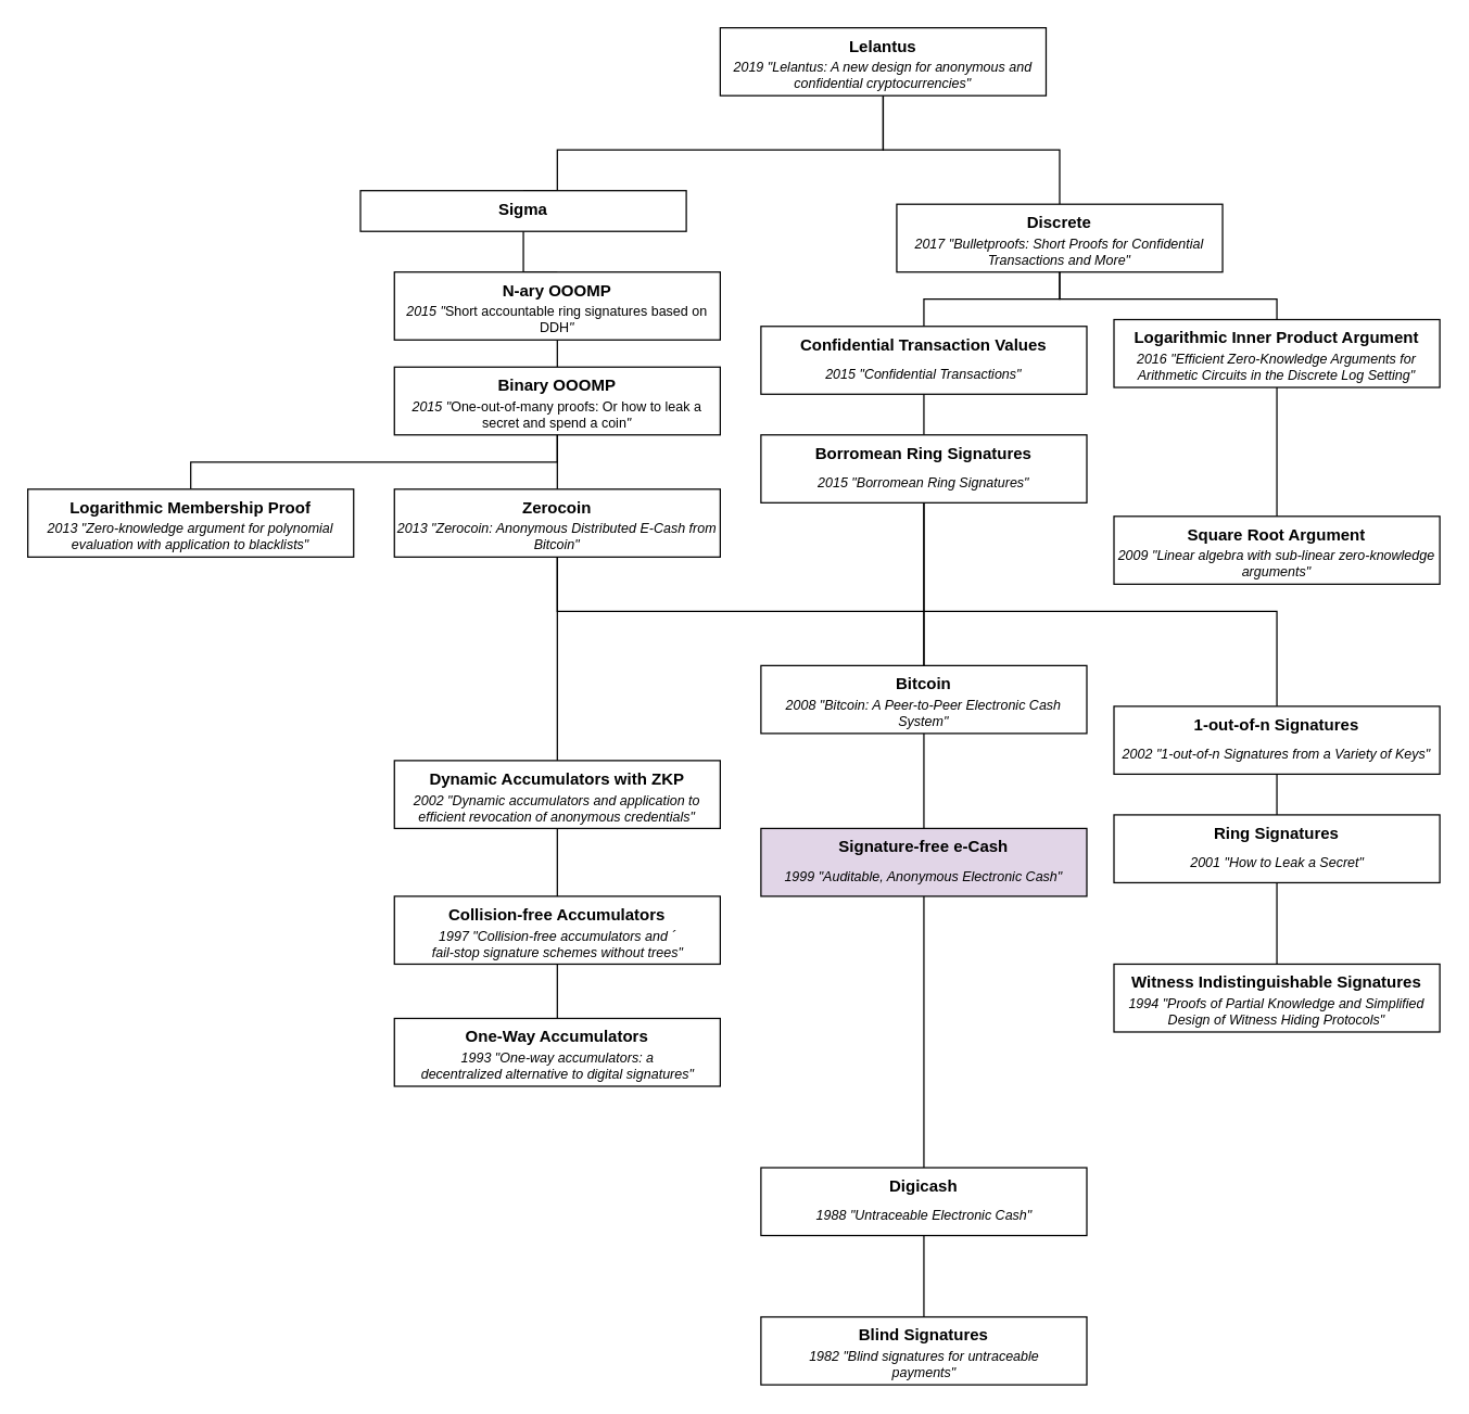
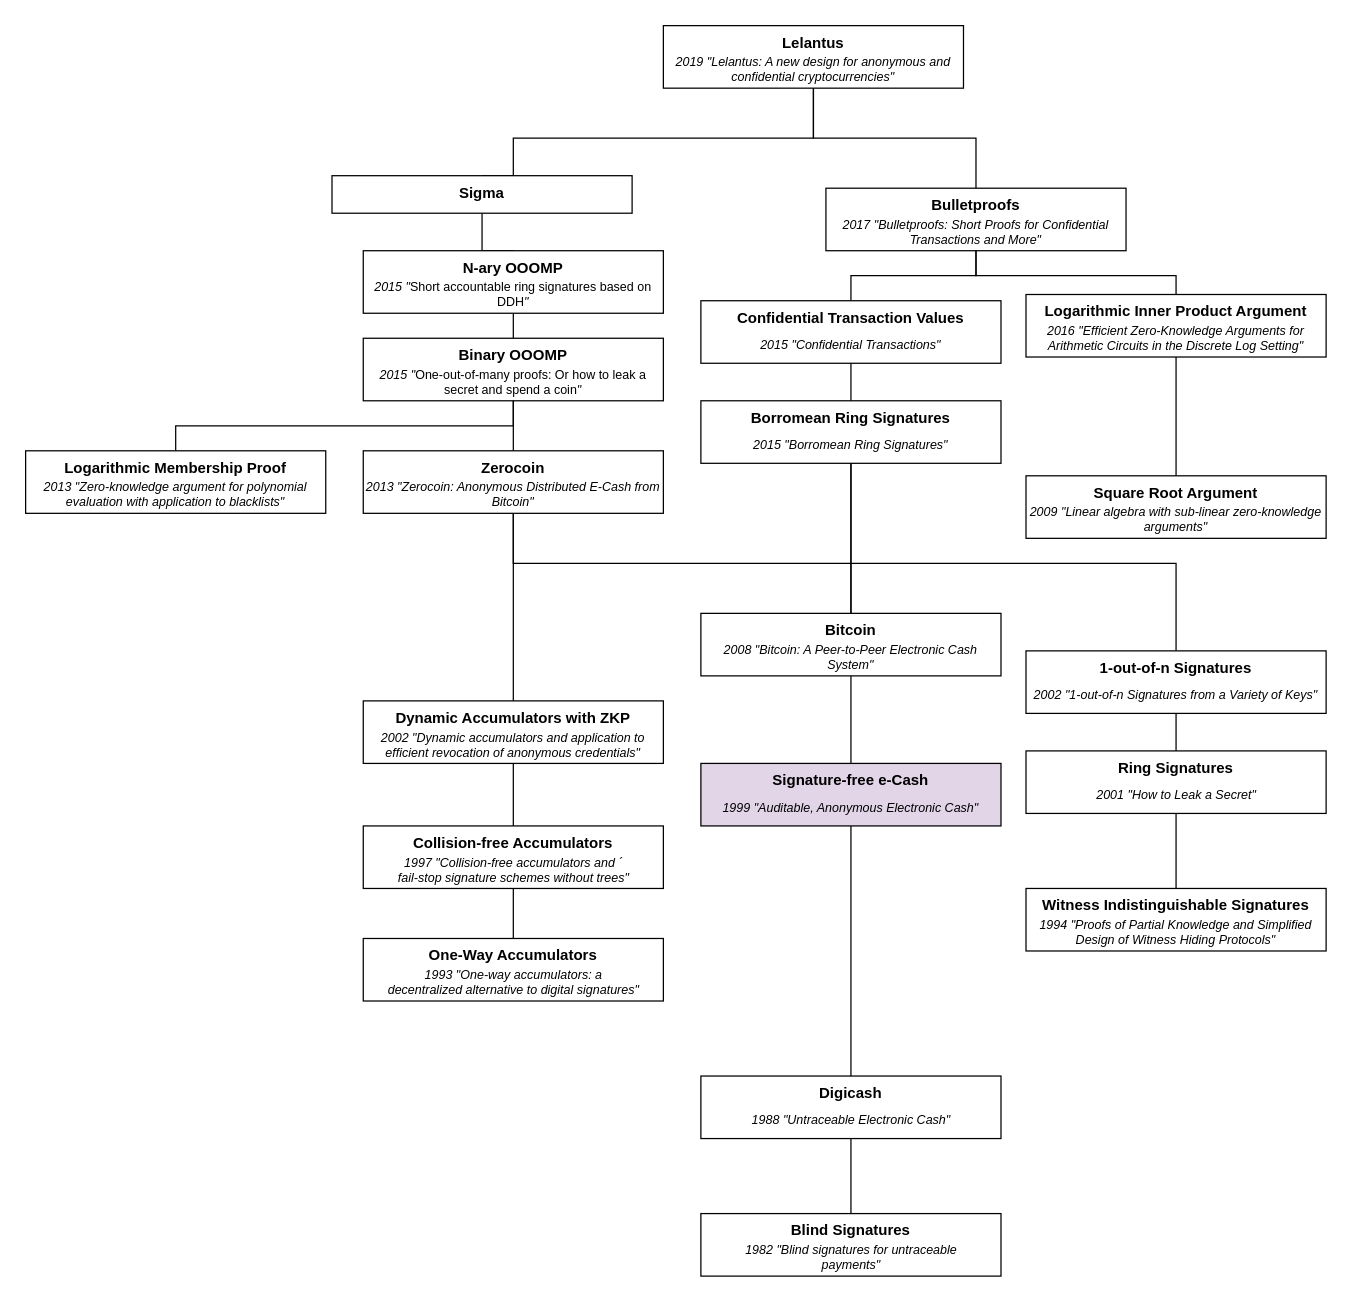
- <mxCell id="39" value="Discrete" style="rounded=0;whiteSpace=wrap;html=1;verticalAlign=top;fontStyle=1" vertex="1" parent="1"><mxGeometry x="660" y="150" width="240" height="50" as="geometry" /></mxCell>
+ <mxCell id="39" value="Bulletproofs" style="rounded=0;whiteSpace=wrap;html=1;verticalAlign=top;fontStyle=1" vertex="1" parent="1"><mxGeometry x="660" y="150" width="240" height="50" as="geometry" /></mxCell>
